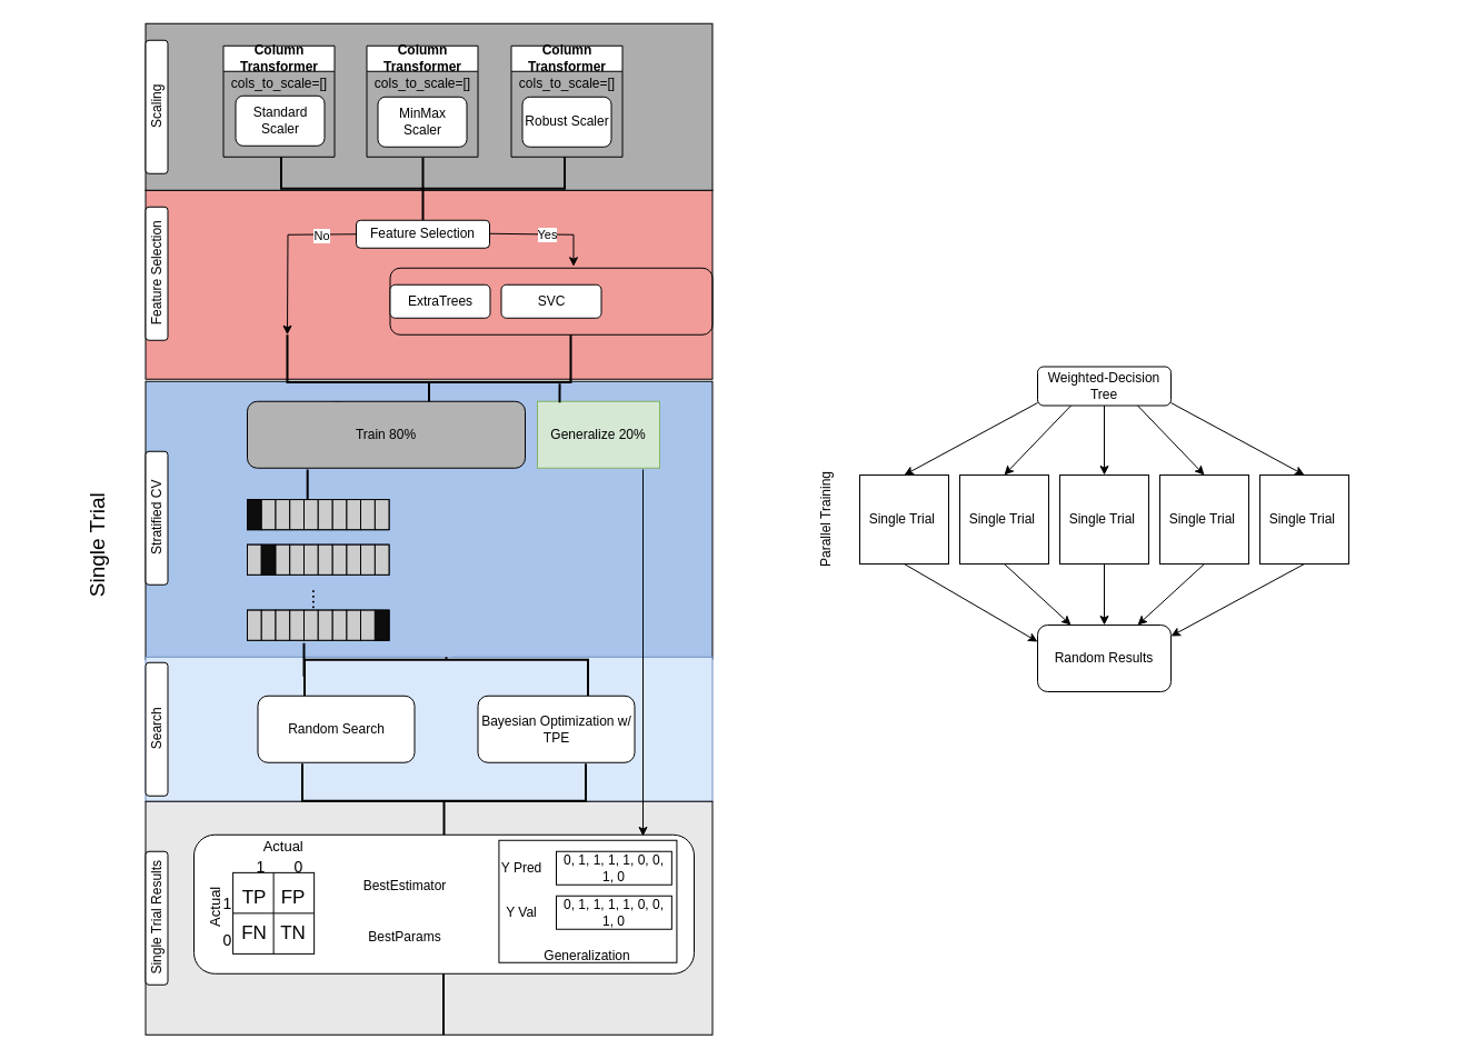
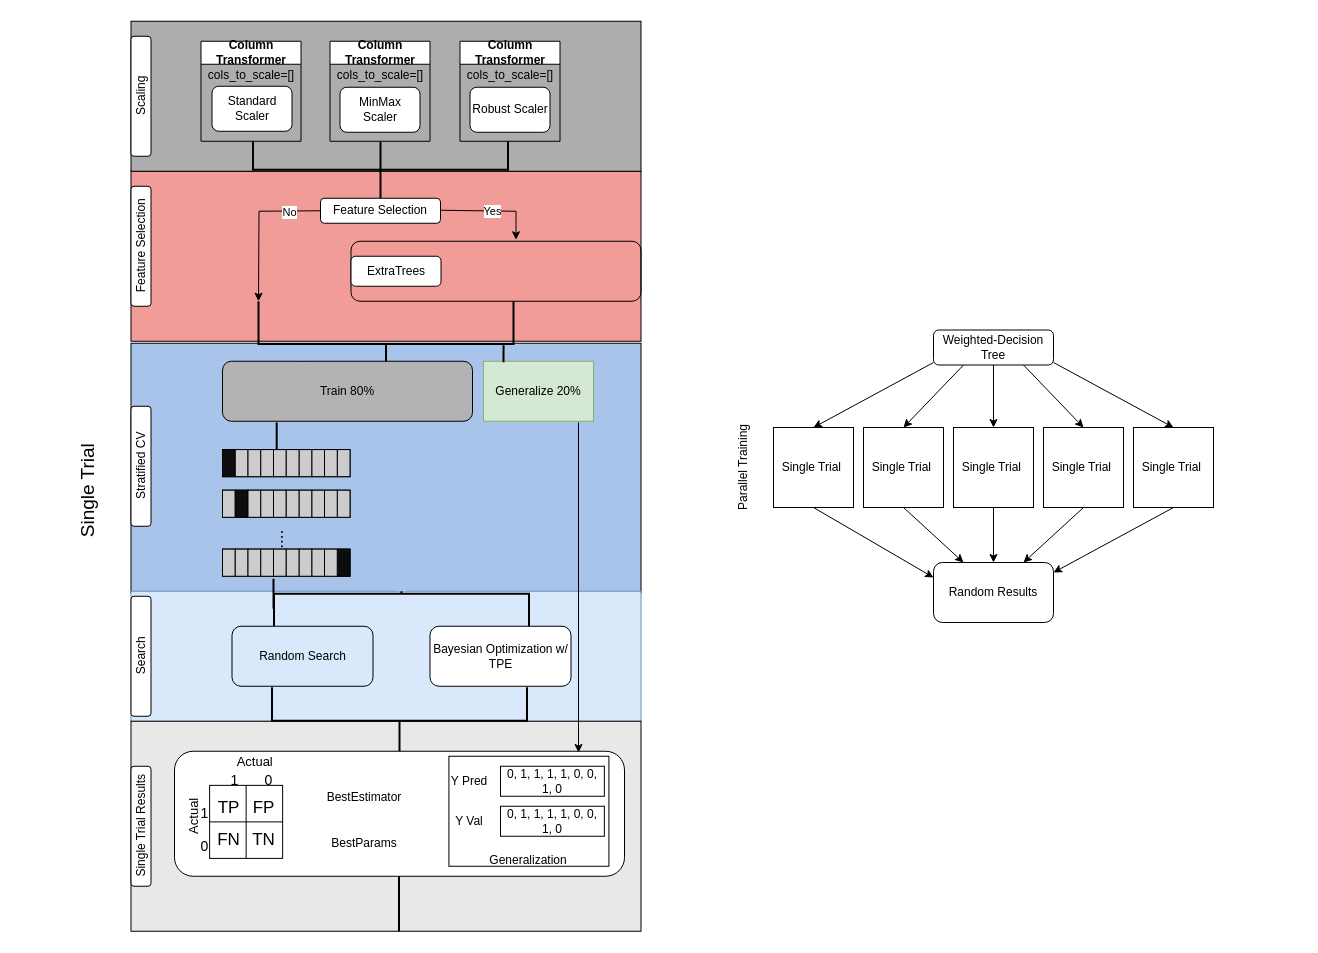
- <mxCell id="33" value="SVC" style="rounded=1;whiteSpace=wrap;html=1;movable=1;resizable=1;rotatable=1;deletable=1;editable=1;locked=0;connectable=1;" parent="31" vertex="1"><mxGeometry x="100" width="90" height="30" as="geometry" /></mxCell>
- <mxCell id="41" value="Random Search" style="rounded=1;whiteSpace=wrap;html=1;movable=1;resizable=1;rotatable=1;deletable=1;editable=1;locked=0;connectable=1;" parent="39" vertex="1"><mxGeometry y="57" width="141" height="60" as="geometry" /></mxCell>
+ <mxCell id="41" value="Random Search" style="rounded=1;whiteSpace=wrap;html=1;movable=1;resizable=1;rotatable=1;deletable=1;editable=1;locked=0;connectable=1;fillColor=#dae8fc;" parent="39" vertex="1"><mxGeometry y="57" width="141" height="60" as="geometry" /></mxCell>
